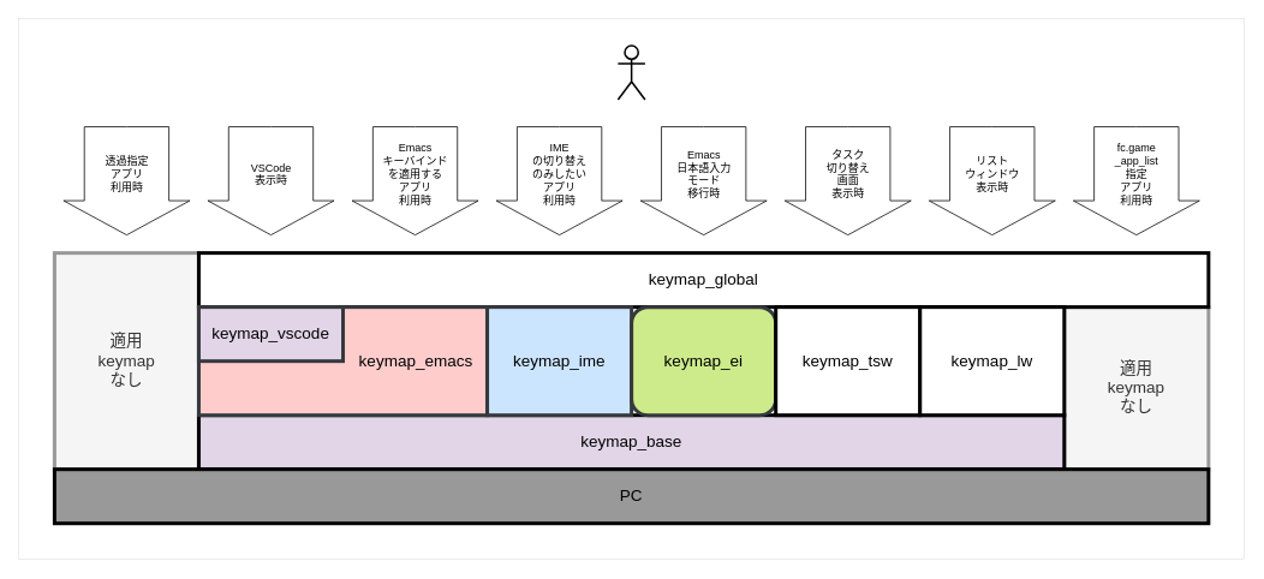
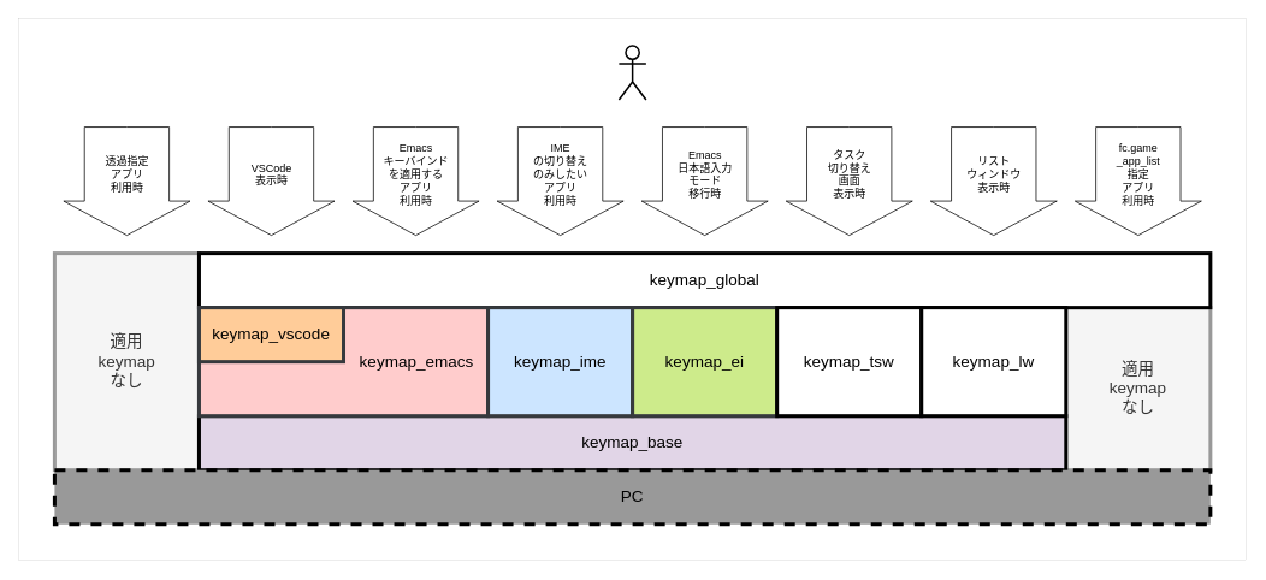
- <mxCell id="12" value="&lt;font style=&quot;font-size: 18px;&quot;&gt;keymap_vscode&lt;/font&gt;" style="rounded=0;whiteSpace=wrap;html=1;strokeWidth=4;fillColor=#e1d5e7;strokeColor=#36393d;" parent="1" vertex="1"><mxGeometry x="220" y="340" width="160" height="60" as="geometry" /></mxCell>
+ <mxCell id="12" value="&lt;font style=&quot;font-size: 18px;&quot;&gt;keymap_vscode&lt;/font&gt;" style="rounded=0;whiteSpace=wrap;html=1;strokeWidth=4;fillColor=#ffcc99;strokeColor=#36393d;" parent="1" vertex="1"><mxGeometry x="220" y="340" width="160" height="60" as="geometry" /></mxCell>
- <mxCell id="9" value="&lt;font style=&quot;font-size: 18px;&quot;&gt;keymap_ei&lt;/font&gt;" style="whiteSpace=wrap;html=1;strokeWidth=4;fillColor=#cdeb8b;strokeColor=#36393d;rounded=1;" parent="1" vertex="1"><mxGeometry x="700" y="340" width="160" height="120" as="geometry" /></mxCell>
+ <mxCell id="9" value="&lt;font style=&quot;font-size: 18px;&quot;&gt;keymap_ei&lt;/font&gt;" style="rounded=0;whiteSpace=wrap;html=1;strokeWidth=4;fillColor=#cdeb8b;strokeColor=#36393d;" parent="1" vertex="1"><mxGeometry x="700" y="340" width="160" height="120" as="geometry" /></mxCell>
- <mxCell id="21" value="&lt;font style=&quot;font-size: 18px;&quot;&gt;PC&lt;/font&gt;" style="rounded=0;whiteSpace=wrap;html=1;strokeWidth=4;fillColor=#999999;" parent="1" vertex="1"><mxGeometry x="60" y="520" width="1280" height="60" as="geometry" /></mxCell>
+ <mxCell id="21" value="&lt;font style=&quot;font-size: 18px;&quot;&gt;PC&lt;/font&gt;" style="rounded=0;whiteSpace=wrap;html=1;strokeWidth=4;fillColor=#999999;dashed=1;" parent="1" vertex="1"><mxGeometry x="60" y="520" width="1280" height="60" as="geometry" /></mxCell>
